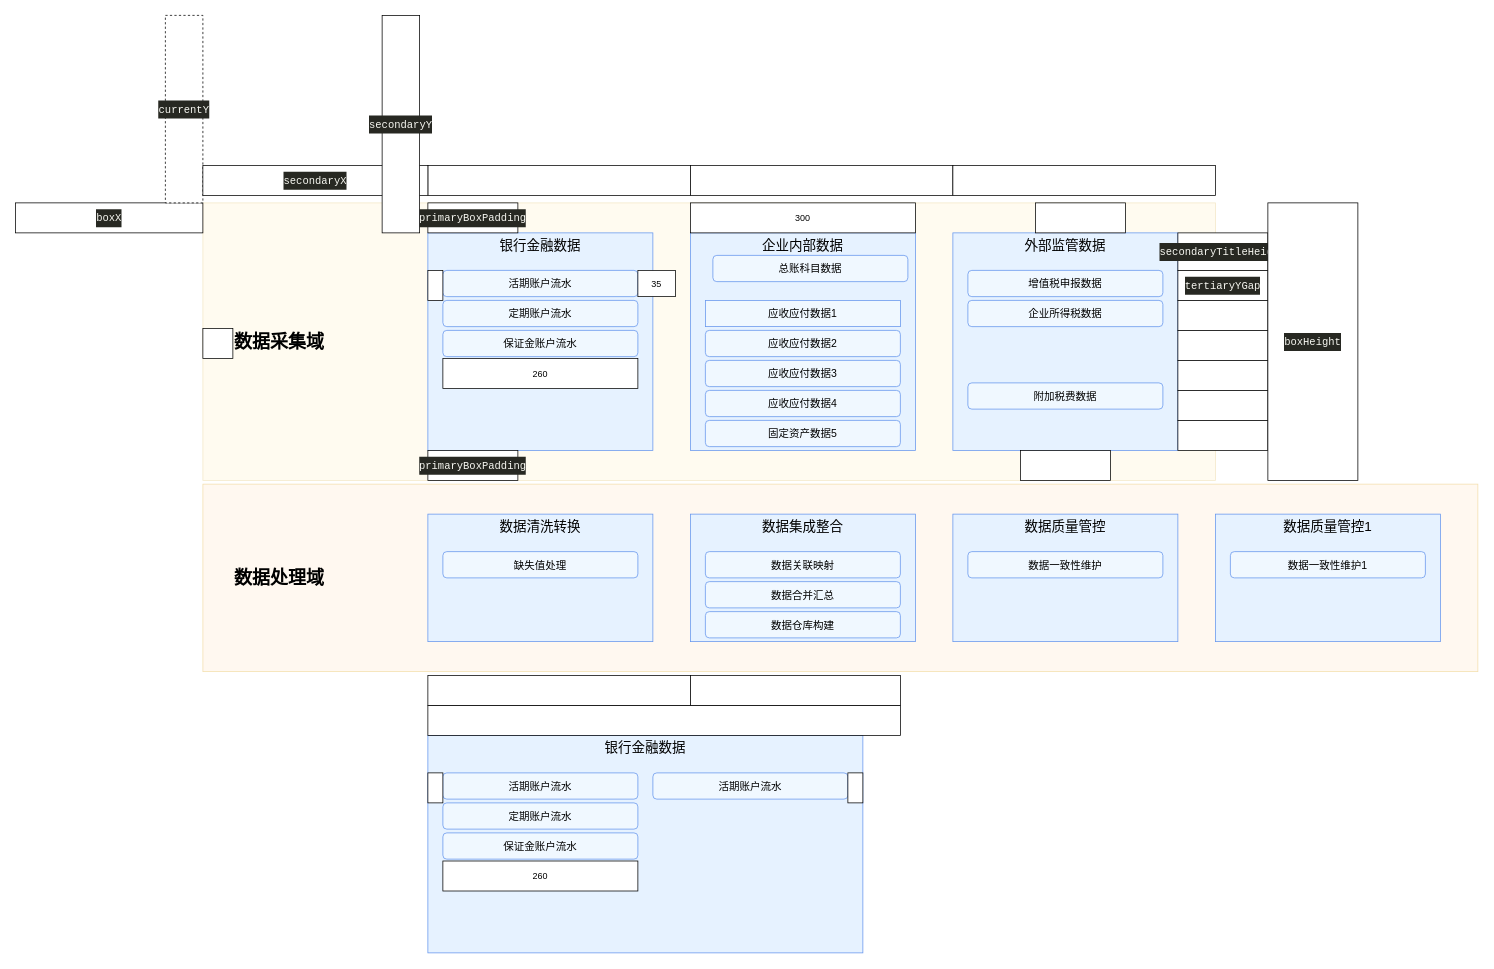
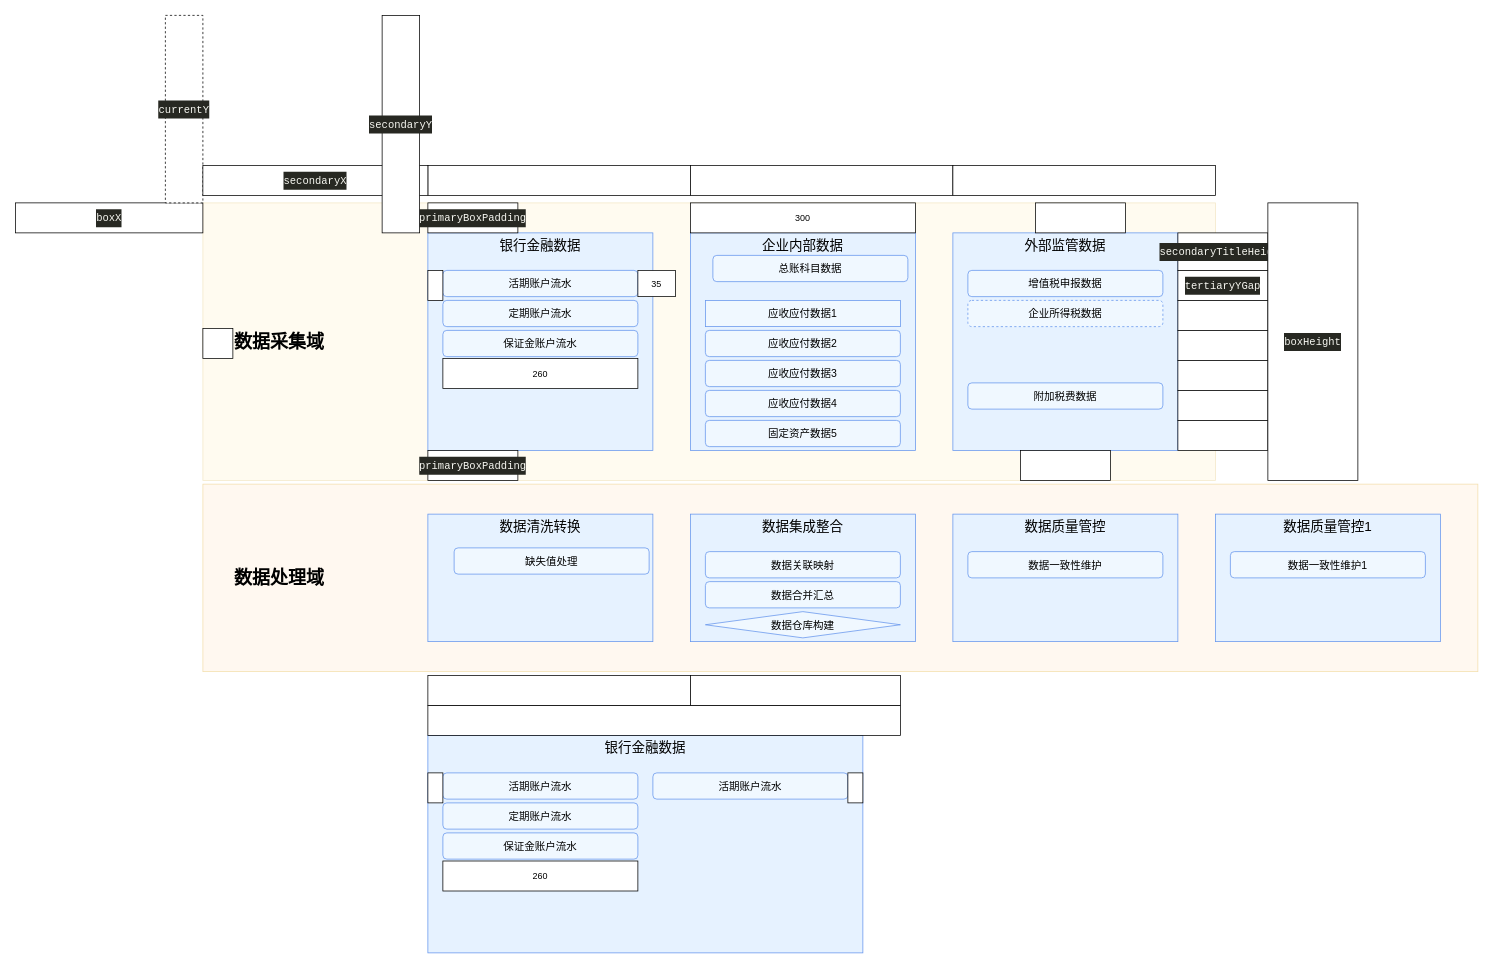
- <mxCell id="23" value="企业所得税数据" style="rounded=1;whiteSpace=wrap;html=1;fillColor=#f0f8ff;strokeColor=#6495ed;fontSize=14;" parent="1" vertex="1"><mxGeometry x="1290" y="400" width="260" height="35" as="geometry" /></mxCell>
+ <mxCell id="23" value="企业所得税数据" style="rounded=1;whiteSpace=wrap;html=1;fillColor=#f0f8ff;strokeColor=#6495ed;fontSize=14;dashed=1;" parent="1" vertex="1"><mxGeometry x="1290" y="400" width="260" height="35" as="geometry" /></mxCell>
- <mxCell id="25" value="缺失值处理" style="rounded=1;whiteSpace=wrap;html=1;fillColor=#f0f8ff;strokeColor=#6495ed;fontSize=14;" parent="1" vertex="1"><mxGeometry x="590" y="735" width="260" height="35" as="geometry" /></mxCell>
+ <mxCell id="25" value="缺失值处理" style="rounded=1;whiteSpace=wrap;html=1;fillColor=#f0f8ff;strokeColor=#6495ed;fontSize=14;" parent="1" vertex="1"><mxGeometry x="605" y="730" width="260" height="35" as="geometry" /></mxCell>
- <mxCell id="28" value="数据仓库构建" style="rounded=1;whiteSpace=wrap;html=1;fillColor=#f0f8ff;strokeColor=#6495ed;fontSize=14;" parent="1" vertex="1"><mxGeometry x="940" y="815" width="260" height="35" as="geometry" /></mxCell>
+ <mxCell id="28" value="数据仓库构建" style="rhombus;whiteSpace=wrap;html=1;fillColor=#f0f8ff;strokeColor=#6495ed;fontSize=14;" parent="1" vertex="1"><mxGeometry x="940" y="815" width="260" height="35" as="geometry" /></mxCell>
